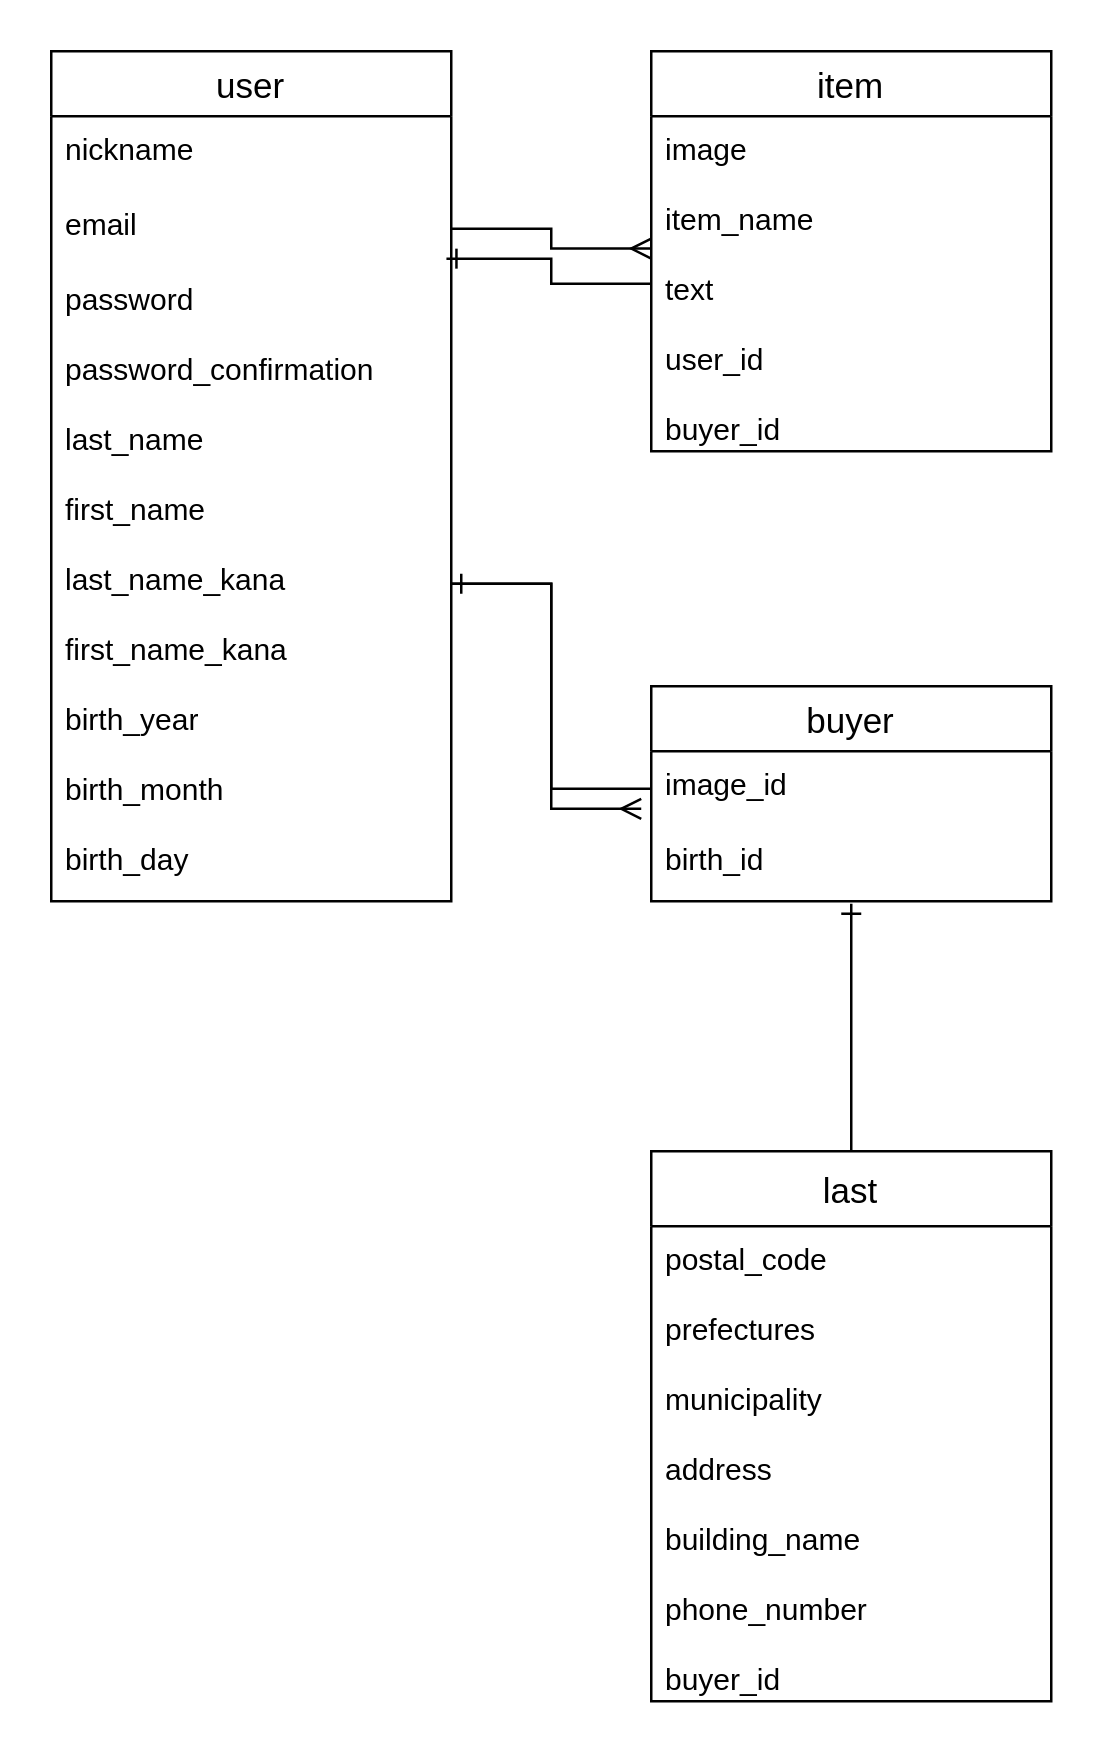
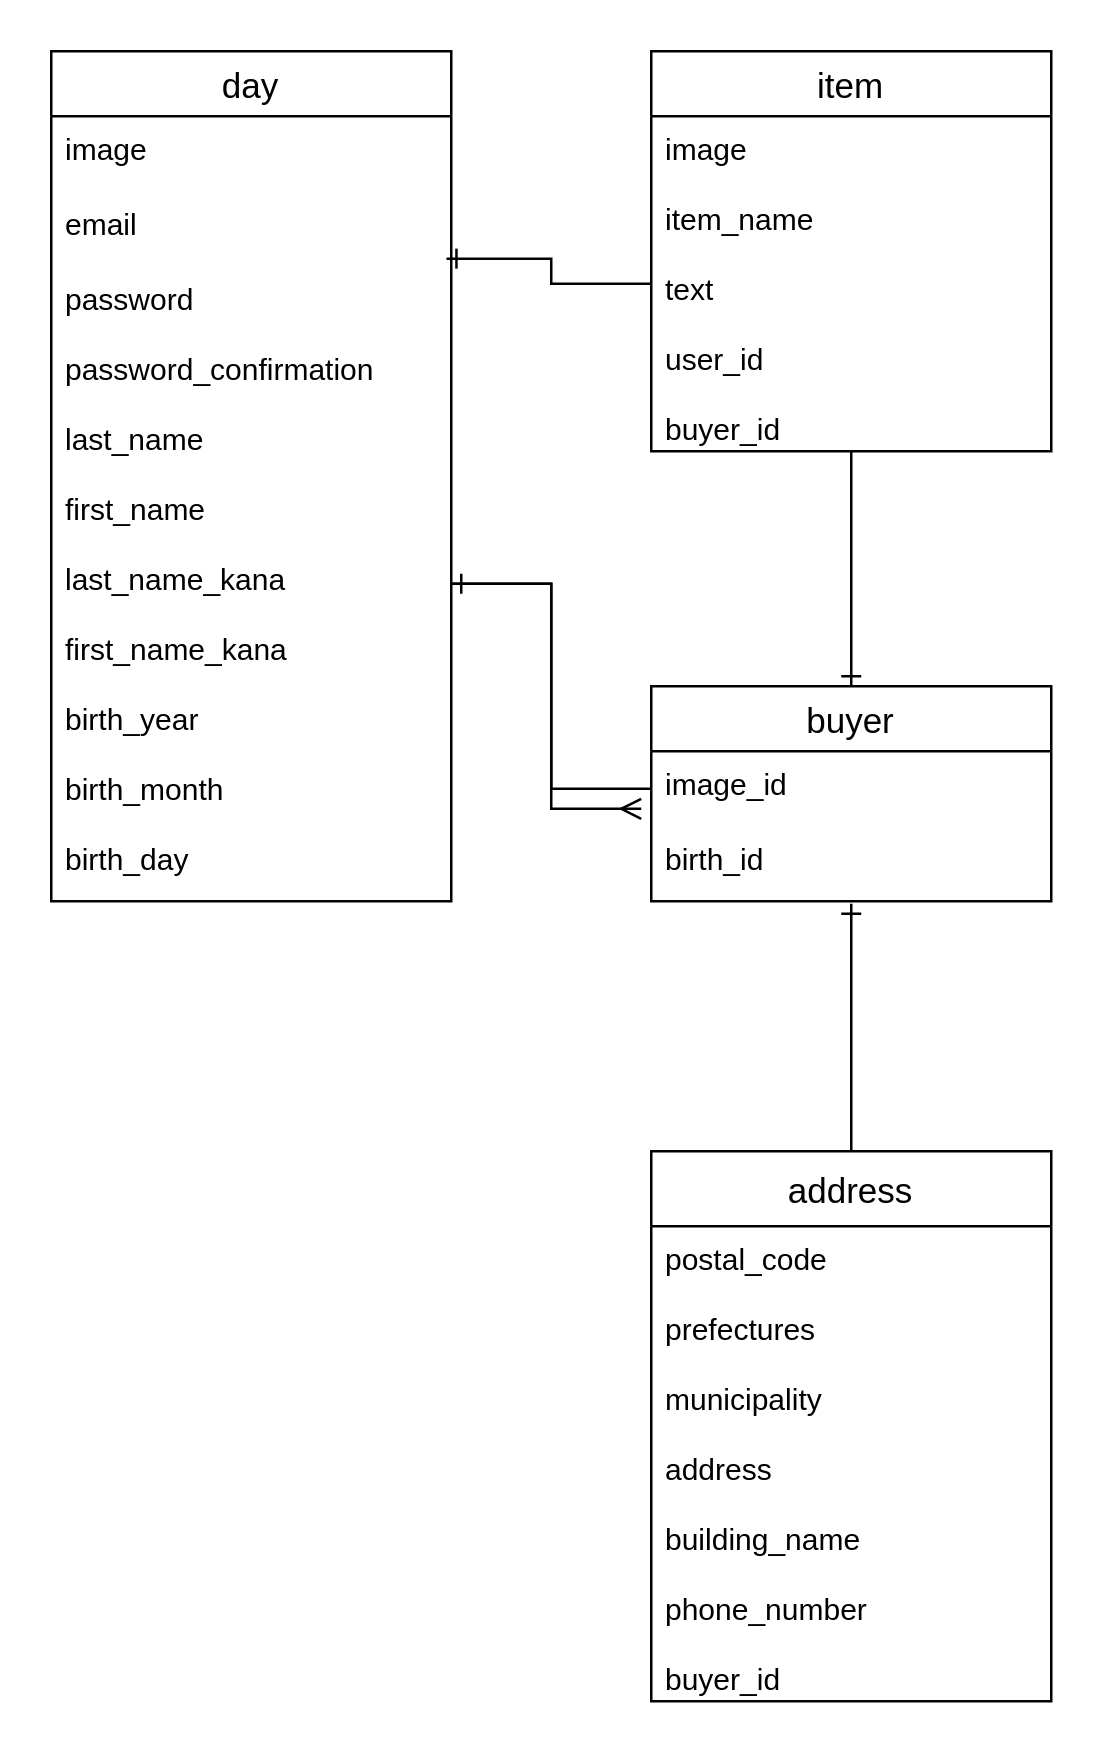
- <mxCell id="2" value="user" style="swimlane;fontStyle=0;childLayout=stackLayout;horizontal=1;startSize=26;horizontalStack=0;resizeParent=1;resizeParentMax=0;resizeLast=0;collapsible=1;marginBottom=0;align=center;fontSize=14;" parent="1" vertex="1"><mxGeometry x="20" y="20" width="160" height="340" as="geometry"><mxRectangle x="40" y="40" width="50" height="26" as="alternateBounds" /></mxGeometry></mxCell>
+ <mxCell id="2" value="day" style="swimlane;fontStyle=0;childLayout=stackLayout;horizontal=1;startSize=26;horizontalStack=0;resizeParent=1;resizeParentMax=0;resizeLast=0;collapsible=1;marginBottom=0;align=center;fontSize=14;" parent="1" vertex="1"><mxGeometry x="20" y="20" width="160" height="340" as="geometry"><mxRectangle x="40" y="40" width="50" height="26" as="alternateBounds" /></mxGeometry></mxCell>
- <mxCell id="3" value="nickname" style="text;strokeColor=none;fillColor=none;spacingLeft=4;spacingRight=4;overflow=hidden;rotatable=0;points=[[0,0.5],[1,0.5]];portConstraint=eastwest;fontSize=12;" parent="2" vertex="1"><mxGeometry y="26" width="160" height="30" as="geometry" /></mxCell>
+ <mxCell id="3" value="image" style="text;strokeColor=none;fillColor=none;spacingLeft=4;spacingRight=4;overflow=hidden;rotatable=0;points=[[0,0.5],[1,0.5]];portConstraint=eastwest;fontSize=12;" parent="2" vertex="1"><mxGeometry y="26" width="160" height="30" as="geometry" /></mxCell>
- <mxCell id="15" style="edgeStyle=orthogonalEdgeStyle;rounded=0;orthogonalLoop=1;jettySize=auto;html=1;entryX=0;entryY=0.395;entryDx=0;entryDy=0;entryPerimeter=0;endArrow=ERmany;endFill=0;" parent="1" source="4" target="8" edge="1"><mxGeometry relative="1" as="geometry" /></mxCell>
+ <mxCell id="6" style="edgeStyle=orthogonalEdgeStyle;rounded=0;orthogonalLoop=1;jettySize=auto;html=1;entryX=0.5;entryY=0;entryDx=0;entryDy=0;endArrow=ERone;endFill=0;" parent="1" source="7" target="9" edge="1"><mxGeometry relative="1" as="geometry" /></mxCell>
- <mxCell id="13" value="last" style="swimlane;fontStyle=0;childLayout=stackLayout;horizontal=1;startSize=30;horizontalStack=0;resizeParent=1;resizeParentMax=0;resizeLast=0;collapsible=1;marginBottom=0;align=center;fontSize=14;" parent="1" vertex="1"><mxGeometry x="260" y="460" width="160" height="220" as="geometry" /></mxCell>
+ <mxCell id="13" value="address" style="swimlane;fontStyle=0;childLayout=stackLayout;horizontal=1;startSize=30;horizontalStack=0;resizeParent=1;resizeParentMax=0;resizeLast=0;collapsible=1;marginBottom=0;align=center;fontSize=14;" parent="1" vertex="1"><mxGeometry x="260" y="460" width="160" height="220" as="geometry" /></mxCell>
